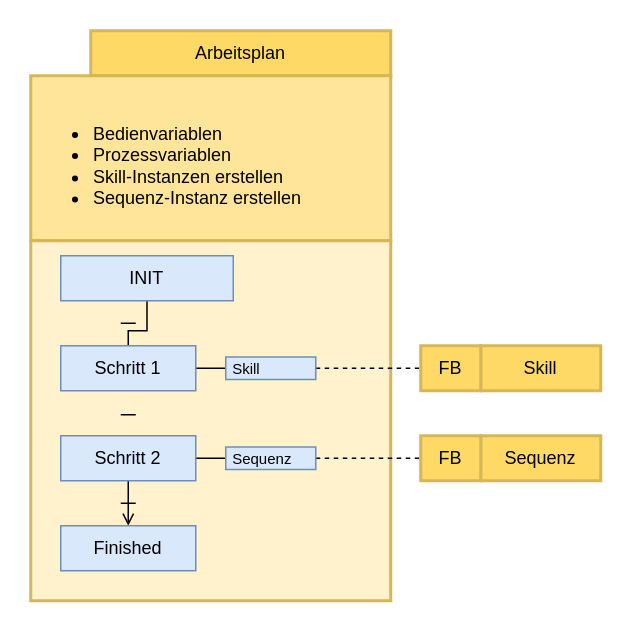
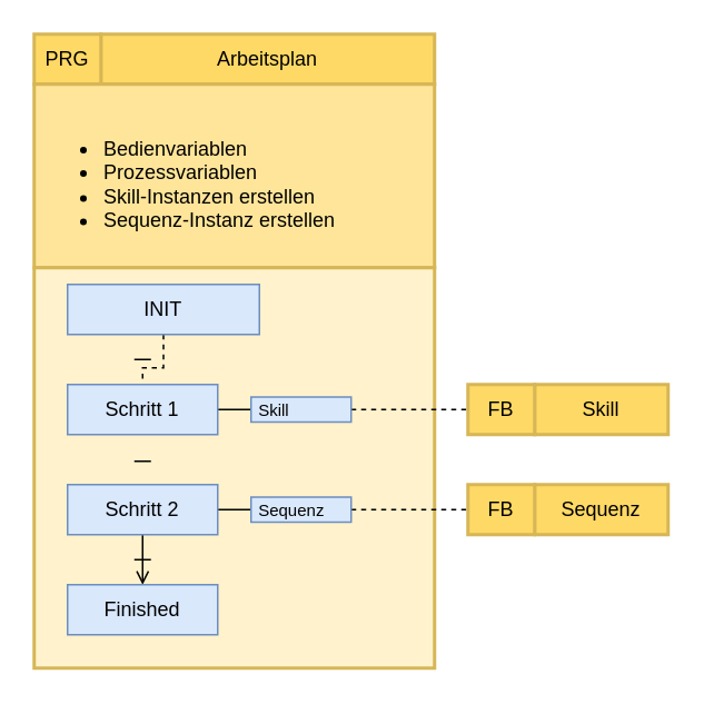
+ <mxCell id="3" value="PRG" style="rounded=0;whiteSpace=wrap;html=1;fillColor=#FFD966;strokeColor=#d6b656;strokeWidth=2;" vertex="1" parent="1"><mxGeometry x="20" y="20" width="40" height="30" as="geometry" /></mxCell>
- <mxCell id="7" style="edgeStyle=orthogonalEdgeStyle;rounded=0;orthogonalLoop=1;jettySize=auto;html=1;entryX=0.5;entryY=0;entryDx=0;entryDy=0;endArrow=none;endFill=0;" edge="1" parent="1" source="8" target="10"><mxGeometry relative="1" as="geometry" /></mxCell>
+ <mxCell id="7" style="edgeStyle=orthogonalEdgeStyle;rounded=0;orthogonalLoop=1;jettySize=auto;html=1;entryX=0.5;entryY=0;entryDx=0;entryDy=0;endArrow=none;endFill=0;dashed=1;" edge="1" parent="1" source="8" target="10"><mxGeometry relative="1" as="geometry" /></mxCell>
